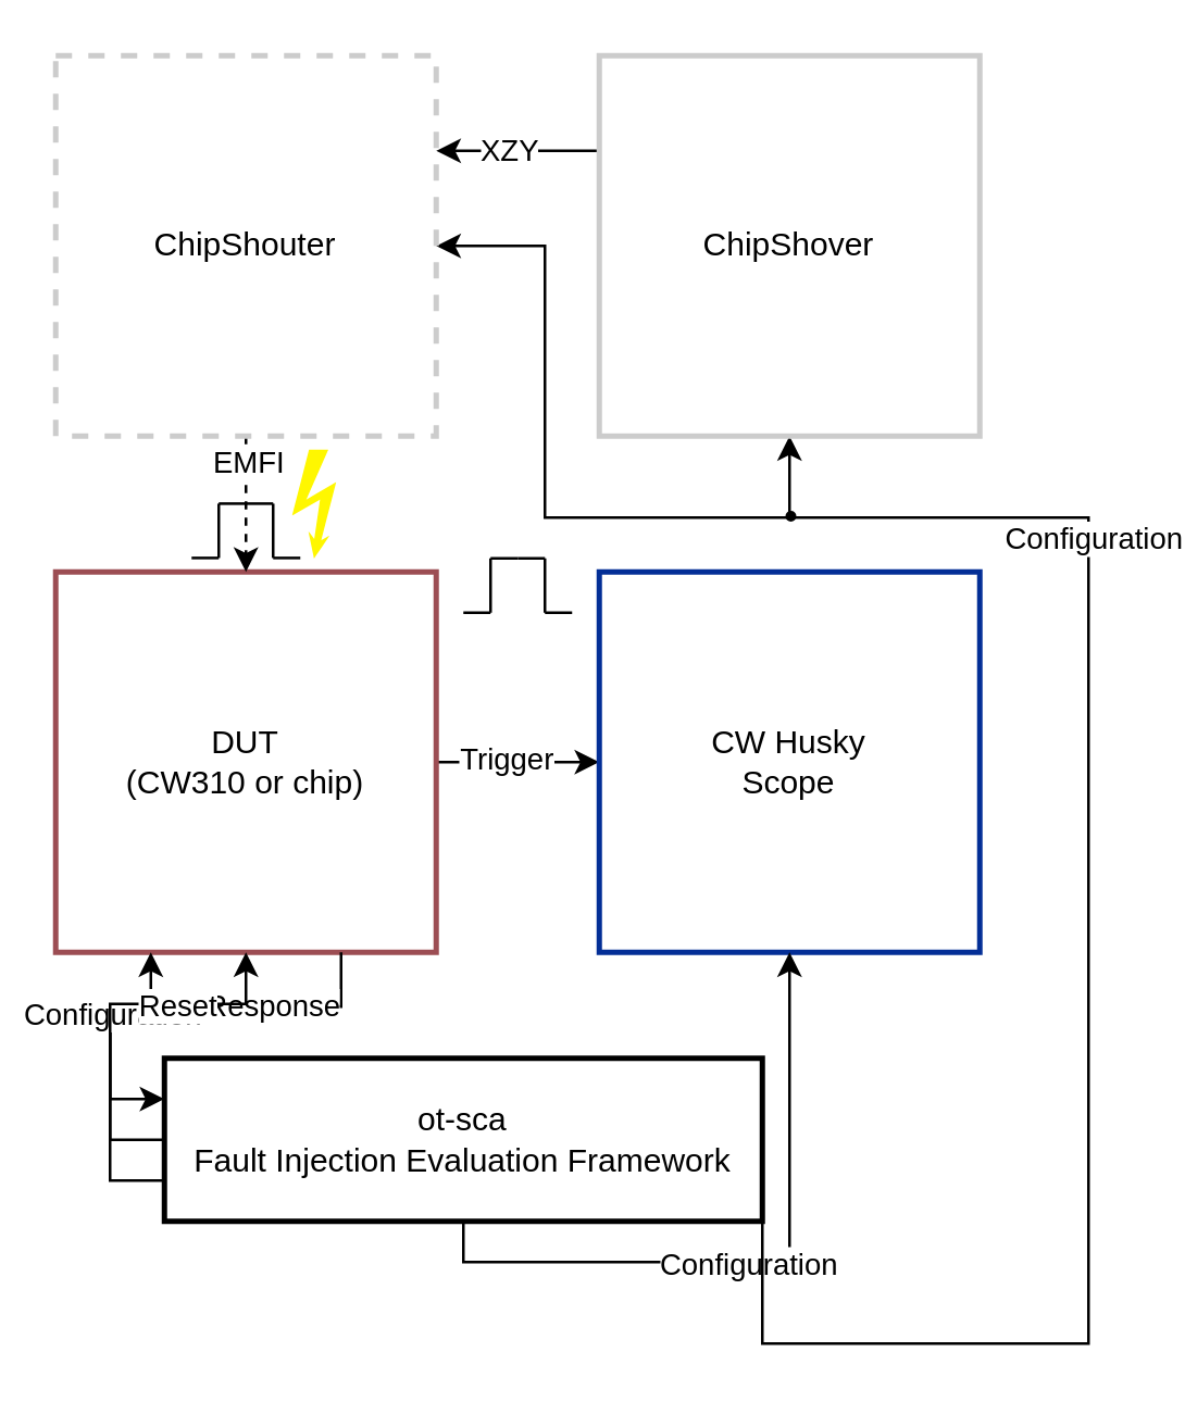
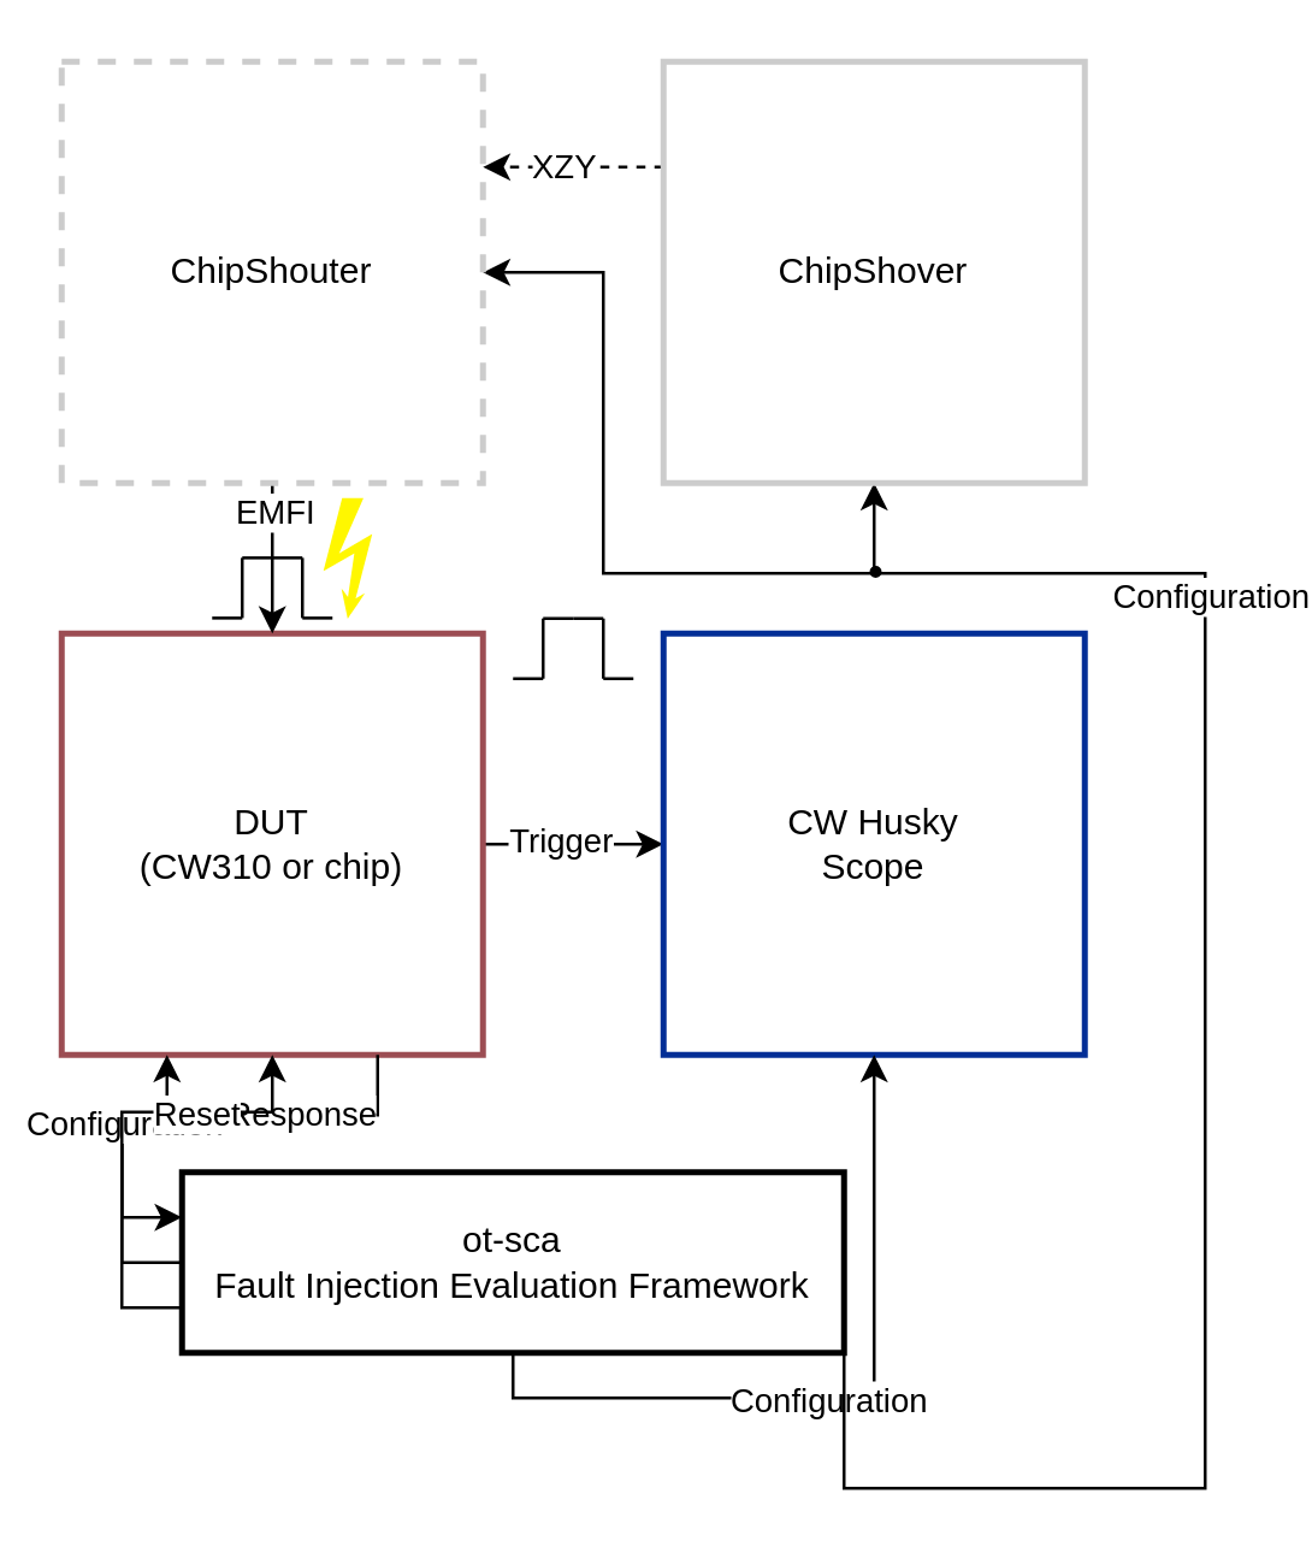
- <mxCell id="21" style="edgeStyle=none;rounded=0;orthogonalLoop=1;jettySize=auto;html=1;exitX=0;exitY=0.25;exitDx=0;exitDy=0;entryX=1;entryY=0.25;entryDx=0;entryDy=0;" edge="1" parent="1" source="23" target="19"><mxGeometry relative="1" as="geometry" /></mxCell>
+ <mxCell id="21" style="edgeStyle=none;rounded=0;orthogonalLoop=1;jettySize=auto;html=1;exitX=0;exitY=0.25;exitDx=0;exitDy=0;entryX=1;entryY=0.25;entryDx=0;entryDy=0;dashed=1;" edge="1" parent="1" source="23" target="19"><mxGeometry relative="1" as="geometry" /></mxCell>
- <mxCell id="17" style="edgeStyle=orthogonalEdgeStyle;rounded=0;orthogonalLoop=1;jettySize=auto;html=1;exitX=0.5;exitY=1;exitDx=0;exitDy=0;dashed=1;" edge="1" parent="1" source="19" target="4"><mxGeometry relative="1" as="geometry" /></mxCell>
+ <mxCell id="17" style="edgeStyle=orthogonalEdgeStyle;rounded=0;orthogonalLoop=1;jettySize=auto;html=1;exitX=0.5;exitY=1;exitDx=0;exitDy=0;" edge="1" parent="1" source="19" target="4"><mxGeometry relative="1" as="geometry" /></mxCell>
